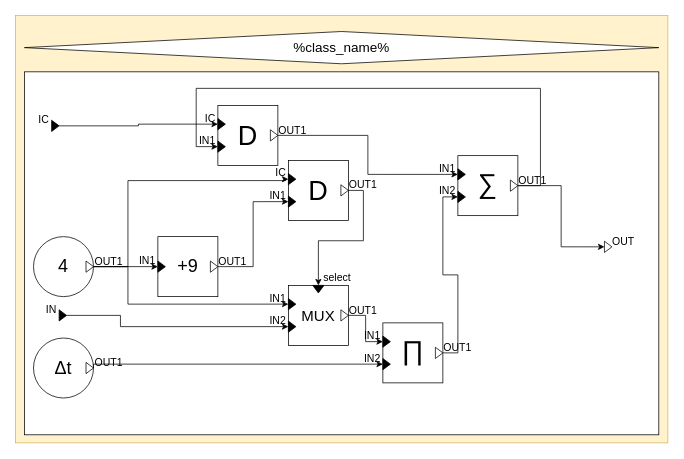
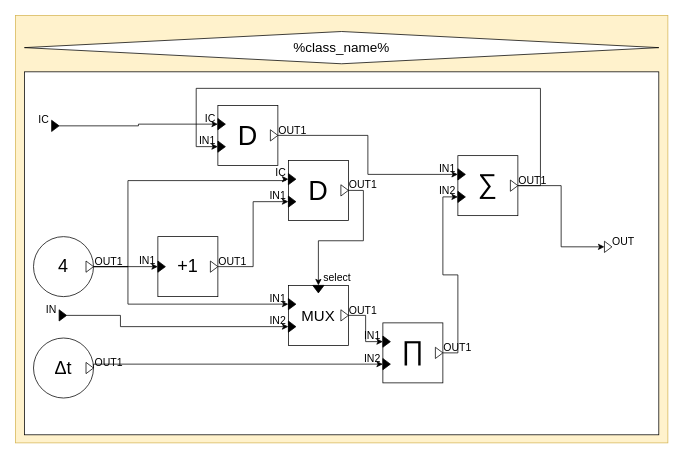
- <mxCell id="38" value="+9" style="whiteSpace=wrap;html=1;aspect=fixed;comic=0;fontSize=24;align=center;resizable=0;container=1;collapsible=0;points=[];allowArrows=0;metaEdit=1;connectable=0;" vertex="1" parent="4"><mxGeometry x="177.917" y="219.717" width="80" height="80" as="geometry" /></mxCell>
+ <mxCell id="38" value="+1" style="whiteSpace=wrap;html=1;aspect=fixed;comic=0;fontSize=24;align=center;resizable=0;container=1;collapsible=0;points=[];allowArrows=0;metaEdit=1;connectable=0;" vertex="1" parent="4"><mxGeometry x="177.917" y="219.717" width="80" height="80" as="geometry" /></mxCell>
